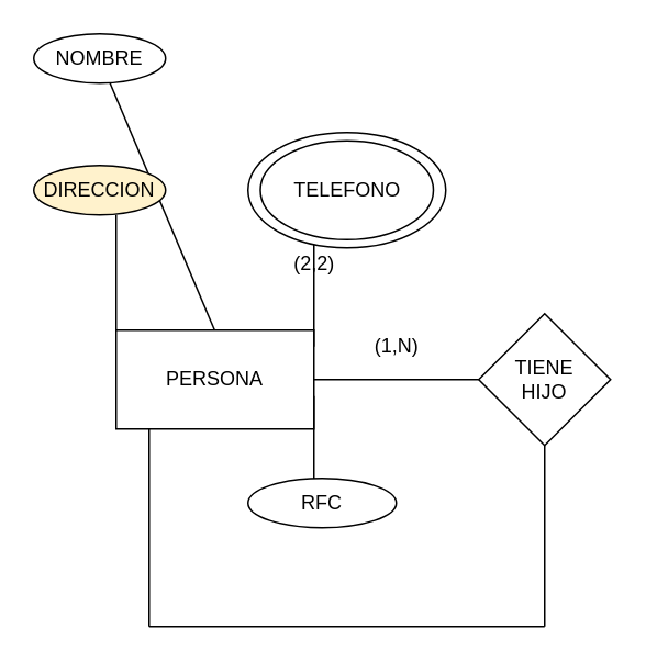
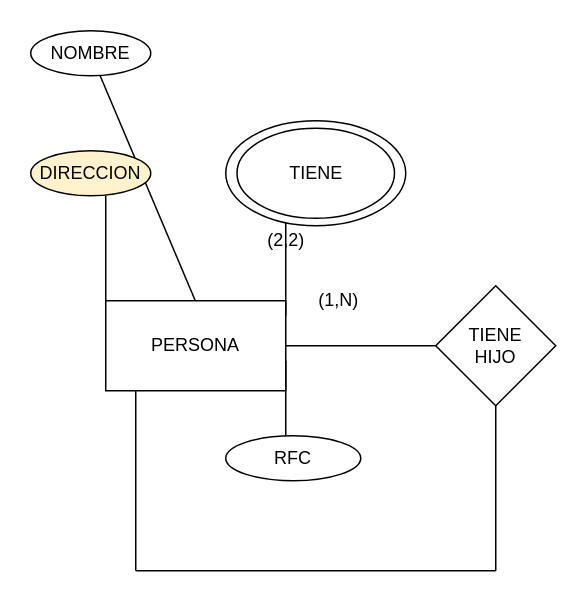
- <mxCell id="18" value="&lt;span&gt;TELEFONO&lt;/span&gt;" style="ellipse;whiteSpace=wrap;html=1;" vertex="1" parent="1"><mxGeometry x="157.5" y="85" width="105" height="60" as="geometry" /></mxCell>
+ <mxCell id="18" value="&lt;span&gt;TIENE&lt;/span&gt;" style="ellipse;whiteSpace=wrap;html=1;" vertex="1" parent="1"><mxGeometry x="157.5" y="85" width="105" height="60" as="geometry" /></mxCell>
- <mxCell id="15" value="(1,N)" style="text;html=1;align=center;verticalAlign=middle;resizable=0;points=[];autosize=1;" parent="1" vertex="1"><mxGeometry x="220" y="200" width="40" height="20" as="geometry" /></mxCell>
+ <mxCell id="15" value="(1,N)" style="text;html=1;align=center;verticalAlign=middle;resizable=0;points=[];autosize=1;" parent="1" vertex="1"><mxGeometry x="205" y="190" width="40" height="20" as="geometry" /></mxCell>
